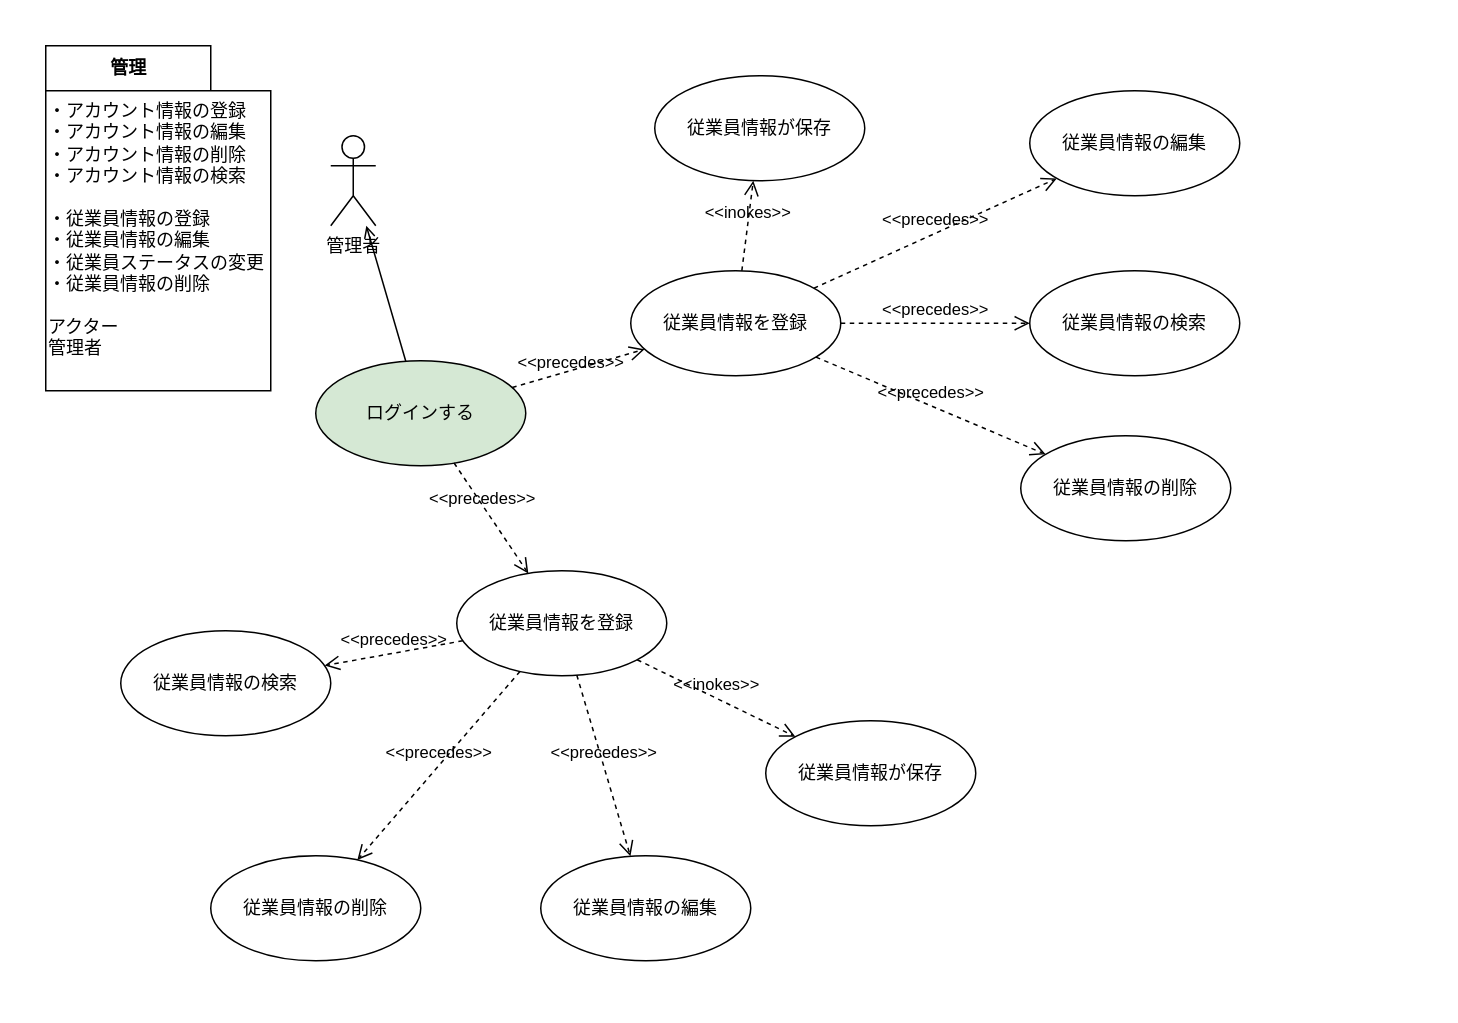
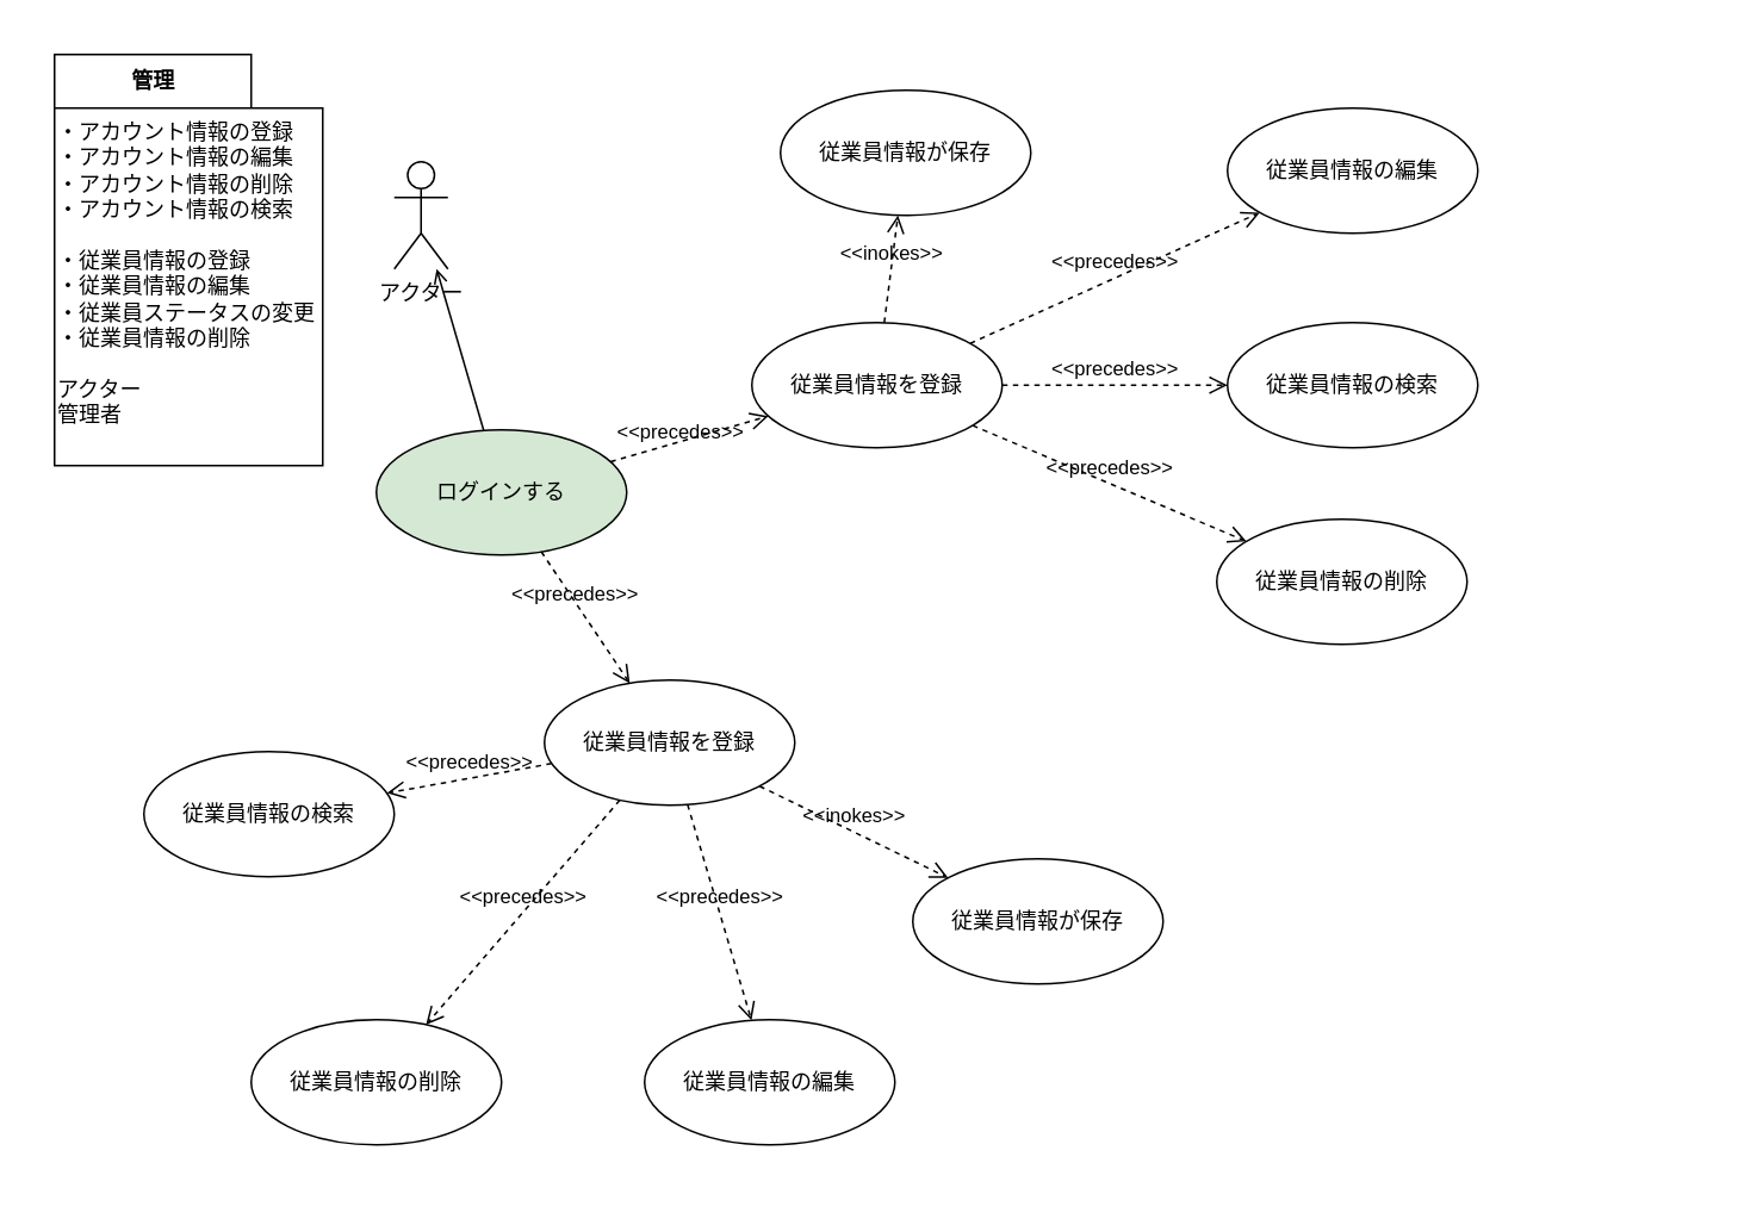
- <mxCell id="3" value="管理者" style="shape=umlActor;verticalLabelPosition=bottom;verticalAlign=top;html=1;outlineConnect=0;" vertex="1" parent="1"><mxGeometry x="220" y="90" width="30" height="60" as="geometry" /></mxCell>
+ <mxCell id="3" value="アクター" style="shape=umlActor;verticalLabelPosition=bottom;verticalAlign=top;html=1;outlineConnect=0;" vertex="1" parent="1"><mxGeometry x="220" y="90" width="30" height="60" as="geometry" /></mxCell>
